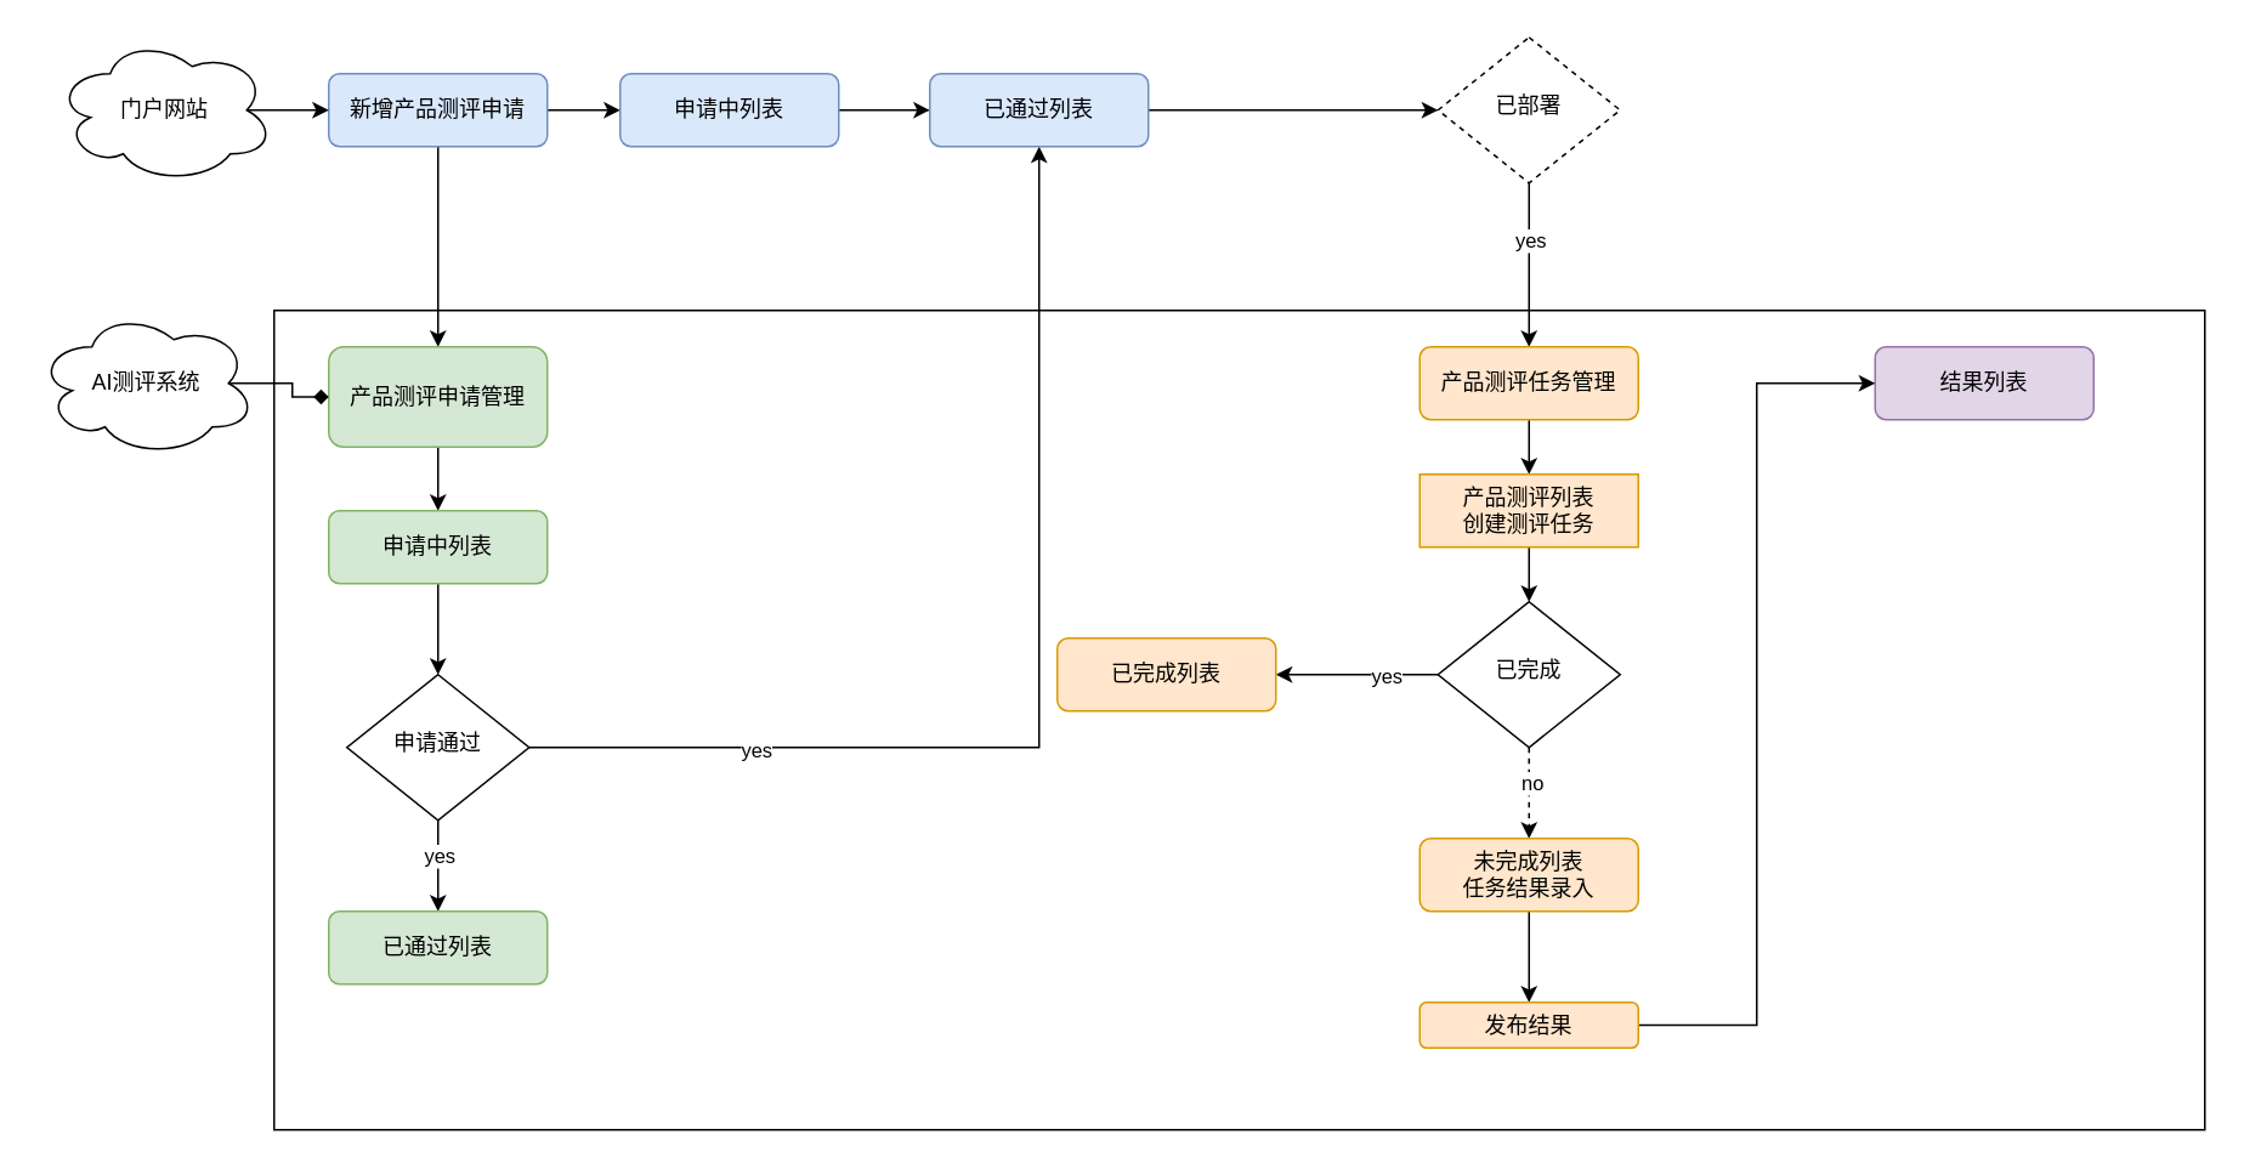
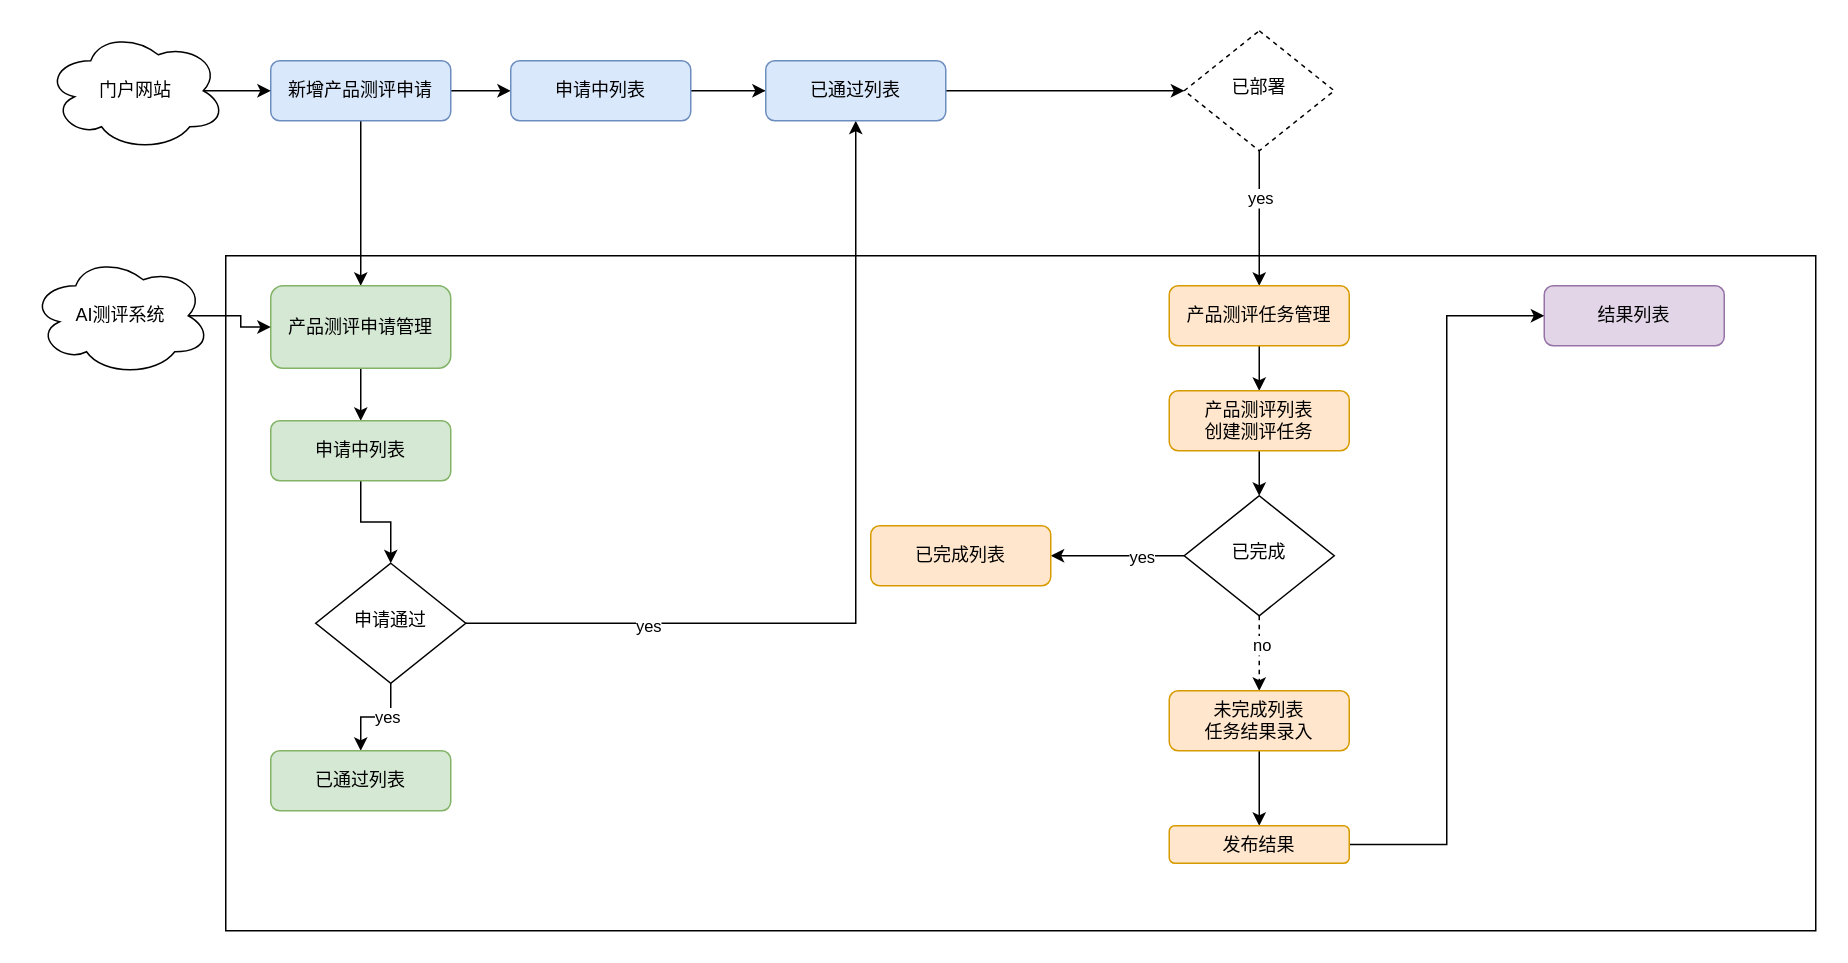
- <mxCell id="11" style="edgeStyle=orthogonalEdgeStyle;rounded=0;orthogonalLoop=1;jettySize=auto;html=1;exitX=0.875;exitY=0.5;exitDx=0;exitDy=0;exitPerimeter=0;endArrow=diamond;" edge="1" parent="1" source="12" target="8"><mxGeometry relative="1" as="geometry" /></mxCell>
+ <mxCell id="11" style="edgeStyle=orthogonalEdgeStyle;rounded=0;orthogonalLoop=1;jettySize=auto;html=1;exitX=0.875;exitY=0.5;exitDx=0;exitDy=0;exitPerimeter=0;" edge="1" parent="1" source="12" target="8"><mxGeometry relative="1" as="geometry" /></mxCell>
- <mxCell id="29" value="产品测评列表&lt;br&gt;创建测评任务" style="whiteSpace=wrap;html=1;fontSize=12;glass=0;strokeWidth=1;shadow=0;fillColor=#ffe6cc;strokeColor=#d79b00;rounded=0;" vertex="1" parent="1"><mxGeometry x="779" y="260" width="120" height="40" as="geometry" /></mxCell>
+ <mxCell id="29" value="产品测评列表&lt;br&gt;创建测评任务" style="rounded=1;whiteSpace=wrap;html=1;fontSize=12;glass=0;strokeWidth=1;shadow=0;fillColor=#ffe6cc;strokeColor=#d79b00;" vertex="1" parent="1"><mxGeometry x="779" y="260" width="120" height="40" as="geometry" /></mxCell>
- <mxCell id="17" value="申请通过" style="rhombus;whiteSpace=wrap;html=1;shadow=0;fontFamily=Helvetica;fontSize=12;align=center;strokeWidth=1;spacing=6;spacingTop=-4;" vertex="1" parent="1"><mxGeometry x="190" y="370" width="100" height="80" as="geometry" /></mxCell>
+ <mxCell id="17" value="申请通过" style="rhombus;whiteSpace=wrap;html=1;shadow=0;fontFamily=Helvetica;fontSize=12;align=center;strokeWidth=1;spacing=6;spacingTop=-4;" vertex="1" parent="1"><mxGeometry x="210" y="375" width="100" height="80" as="geometry" /></mxCell>
